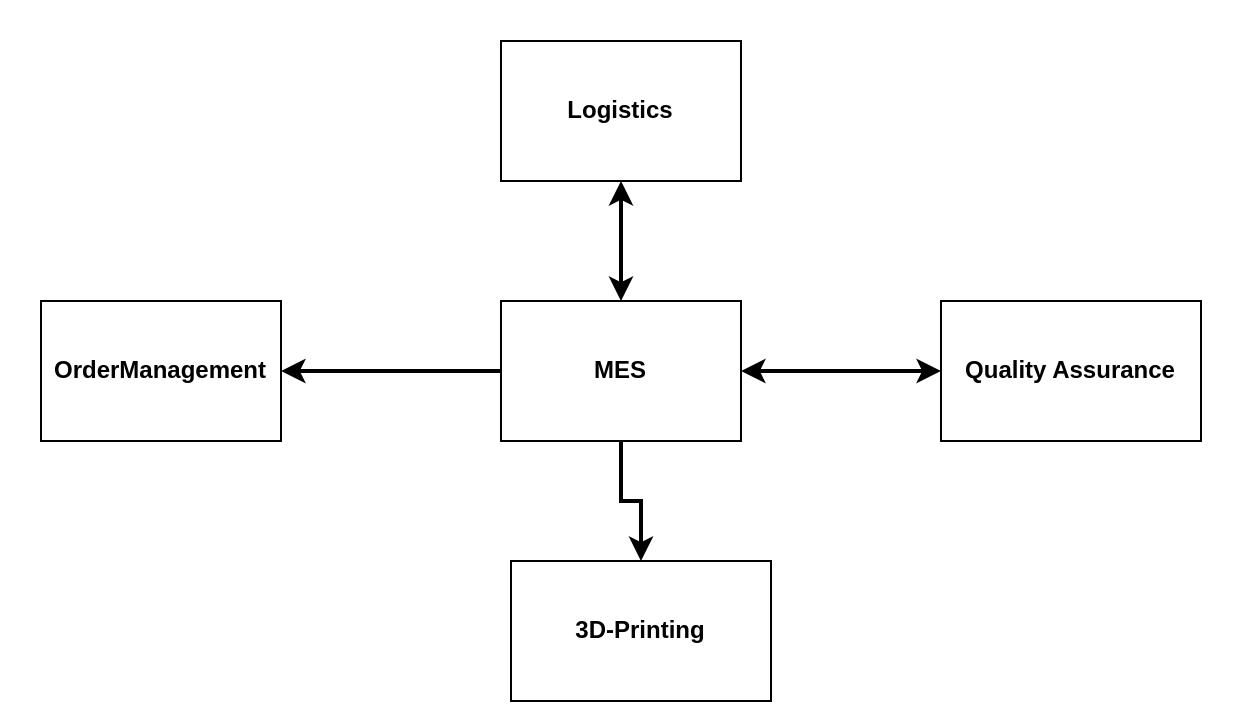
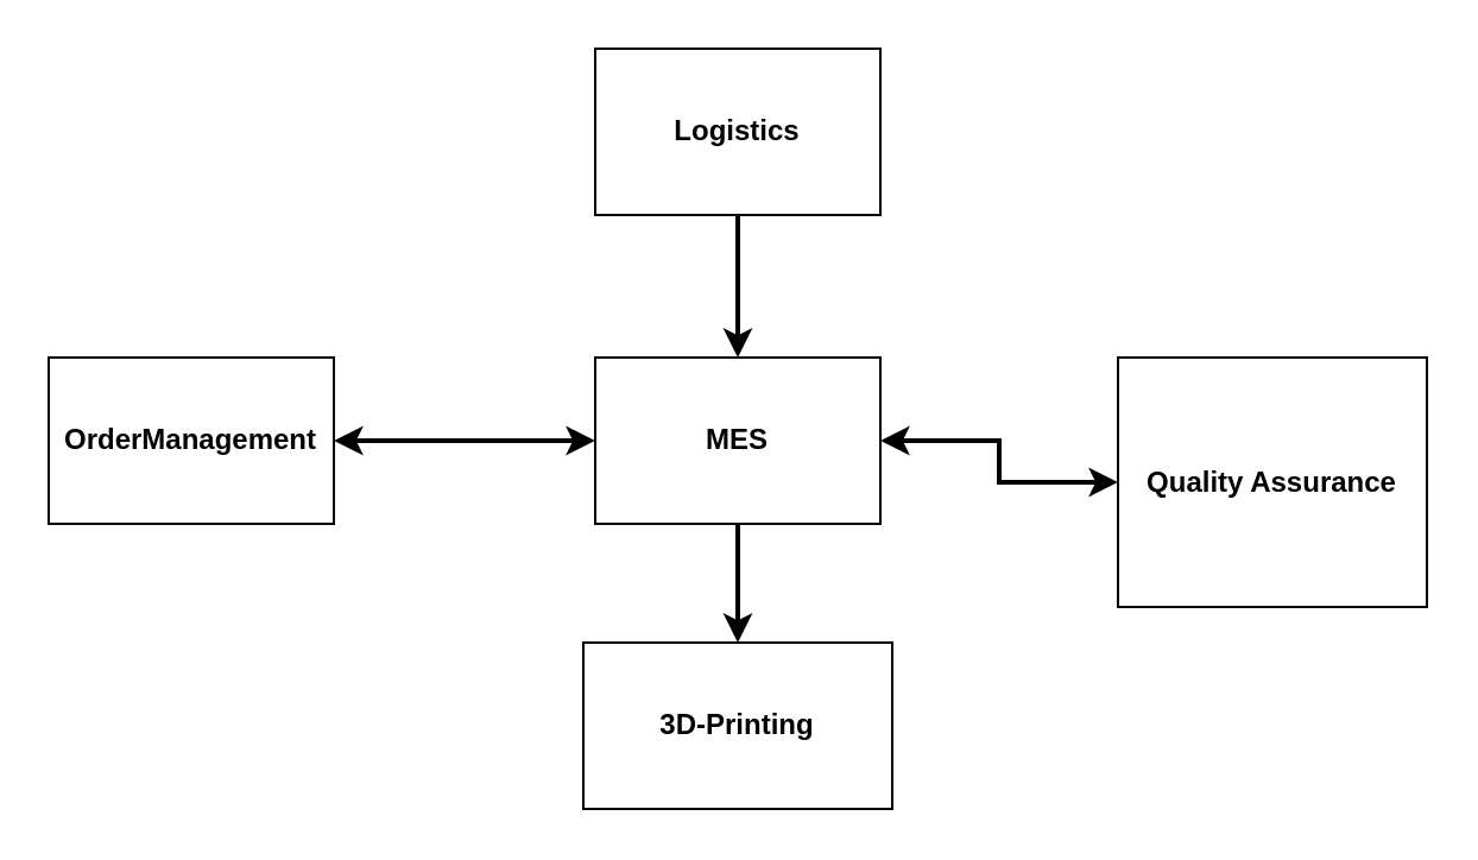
- <mxCell id="5" style="edgeStyle=orthogonalEdgeStyle;rounded=0;orthogonalLoop=1;jettySize=auto;html=1;exitX=0.5;exitY=0;exitDx=0;exitDy=0;entryX=0.5;entryY=1;entryDx=0;entryDy=0;endArrow=classic;endFill=1;strokeWidth=2;startArrow=classic;startFill=1;" edge="1" parent="1" source="7" target="2"><mxGeometry relative="1" as="geometry"><Array as="points"><mxPoint x="310" y="150" /></Array><mxPoint x="331.24" y="151.68" as="sourcePoint" /><mxPoint x="408.71" y="100" as="targetPoint" /></mxGeometry></mxCell>
+ <mxCell id="5" style="edgeStyle=orthogonalEdgeStyle;rounded=0;orthogonalLoop=1;jettySize=auto;html=1;exitX=0.5;exitY=0;exitDx=0;exitDy=0;entryX=0.5;entryY=1;entryDx=0;entryDy=0;endArrow=none;endFill=1;strokeWidth=2;startArrow=classic;startFill=1;" edge="1" parent="1" source="7" target="2"><mxGeometry relative="1" as="geometry"><Array as="points"><mxPoint x="310" y="150" /></Array><mxPoint x="331.24" y="151.68" as="sourcePoint" /><mxPoint x="408.71" y="100" as="targetPoint" /></mxGeometry></mxCell>
- <mxCell id="9" style="edgeStyle=orthogonalEdgeStyle;rounded=0;orthogonalLoop=1;jettySize=auto;html=1;exitX=1;exitY=0.5;exitDx=0;exitDy=0;entryX=0;entryY=0.5;entryDx=0;entryDy=0;endArrow=none;endFill=1;strokeWidth=2;startArrow=classic;startFill=1;" edge="1" parent="1" source="10" target="7"><mxGeometry relative="1" as="geometry"><mxPoint x="110" y="185" as="sourcePoint" /></mxGeometry></mxCell>
+ <mxCell id="9" style="edgeStyle=orthogonalEdgeStyle;rounded=0;orthogonalLoop=1;jettySize=auto;html=1;exitX=1;exitY=0.5;exitDx=0;exitDy=0;entryX=0;entryY=0.5;entryDx=0;entryDy=0;endArrow=classic;endFill=1;strokeWidth=2;startArrow=classic;startFill=1;" edge="1" parent="1" source="10" target="7"><mxGeometry relative="1" as="geometry"><mxPoint x="110" y="185" as="sourcePoint" /></mxGeometry></mxCell>
- <mxCell id="8" value="&lt;div style=&quot;font-size: 8px;&quot;&gt;&lt;span style=&quot;background-color: initial; font-size: 12px;&quot;&gt;Quality Assurance&lt;/span&gt;&lt;br&gt;&lt;/div&gt;" style="strokeColor=inherit;fillColor=inherit;gradientColor=inherit;shape=rect;fontStyle=1;html=1;whiteSpace=wrap;align=center;" vertex="1" parent="1"><mxGeometry x="470" y="150" width="130" height="70" as="geometry" /></mxCell>
+ <mxCell id="8" value="&lt;div style=&quot;font-size: 8px;&quot;&gt;&lt;span style=&quot;background-color: initial; font-size: 12px;&quot;&gt;Quality Assurance&lt;/span&gt;&lt;br&gt;&lt;/div&gt;" style="strokeColor=inherit;fillColor=inherit;gradientColor=inherit;shape=rect;fontStyle=1;html=1;whiteSpace=wrap;align=center;" vertex="1" parent="1"><mxGeometry x="470" y="150" width="130" height="105" as="geometry" /></mxCell>
- <mxCell id="4" value="&lt;div style=&quot;font-size: 8px;&quot;&gt;&lt;span style=&quot;background-color: initial; font-size: 12px;&quot;&gt;3D-Printing&lt;/span&gt;&lt;br&gt;&lt;/div&gt;" style="strokeColor=inherit;fillColor=inherit;gradientColor=inherit;shape=rect;fontStyle=1;html=1;whiteSpace=wrap;align=center;" vertex="1" parent="1"><mxGeometry x="255" y="280" width="130" height="70" as="geometry" /></mxCell>
+ <mxCell id="4" value="&lt;div style=&quot;font-size: 8px;&quot;&gt;&lt;span style=&quot;background-color: initial; font-size: 12px;&quot;&gt;3D-Printing&lt;/span&gt;&lt;br&gt;&lt;/div&gt;" style="strokeColor=inherit;fillColor=inherit;gradientColor=inherit;shape=rect;fontStyle=1;html=1;whiteSpace=wrap;align=center;" vertex="1" parent="1"><mxGeometry x="245" y="270" width="130" height="70" as="geometry" /></mxCell>
